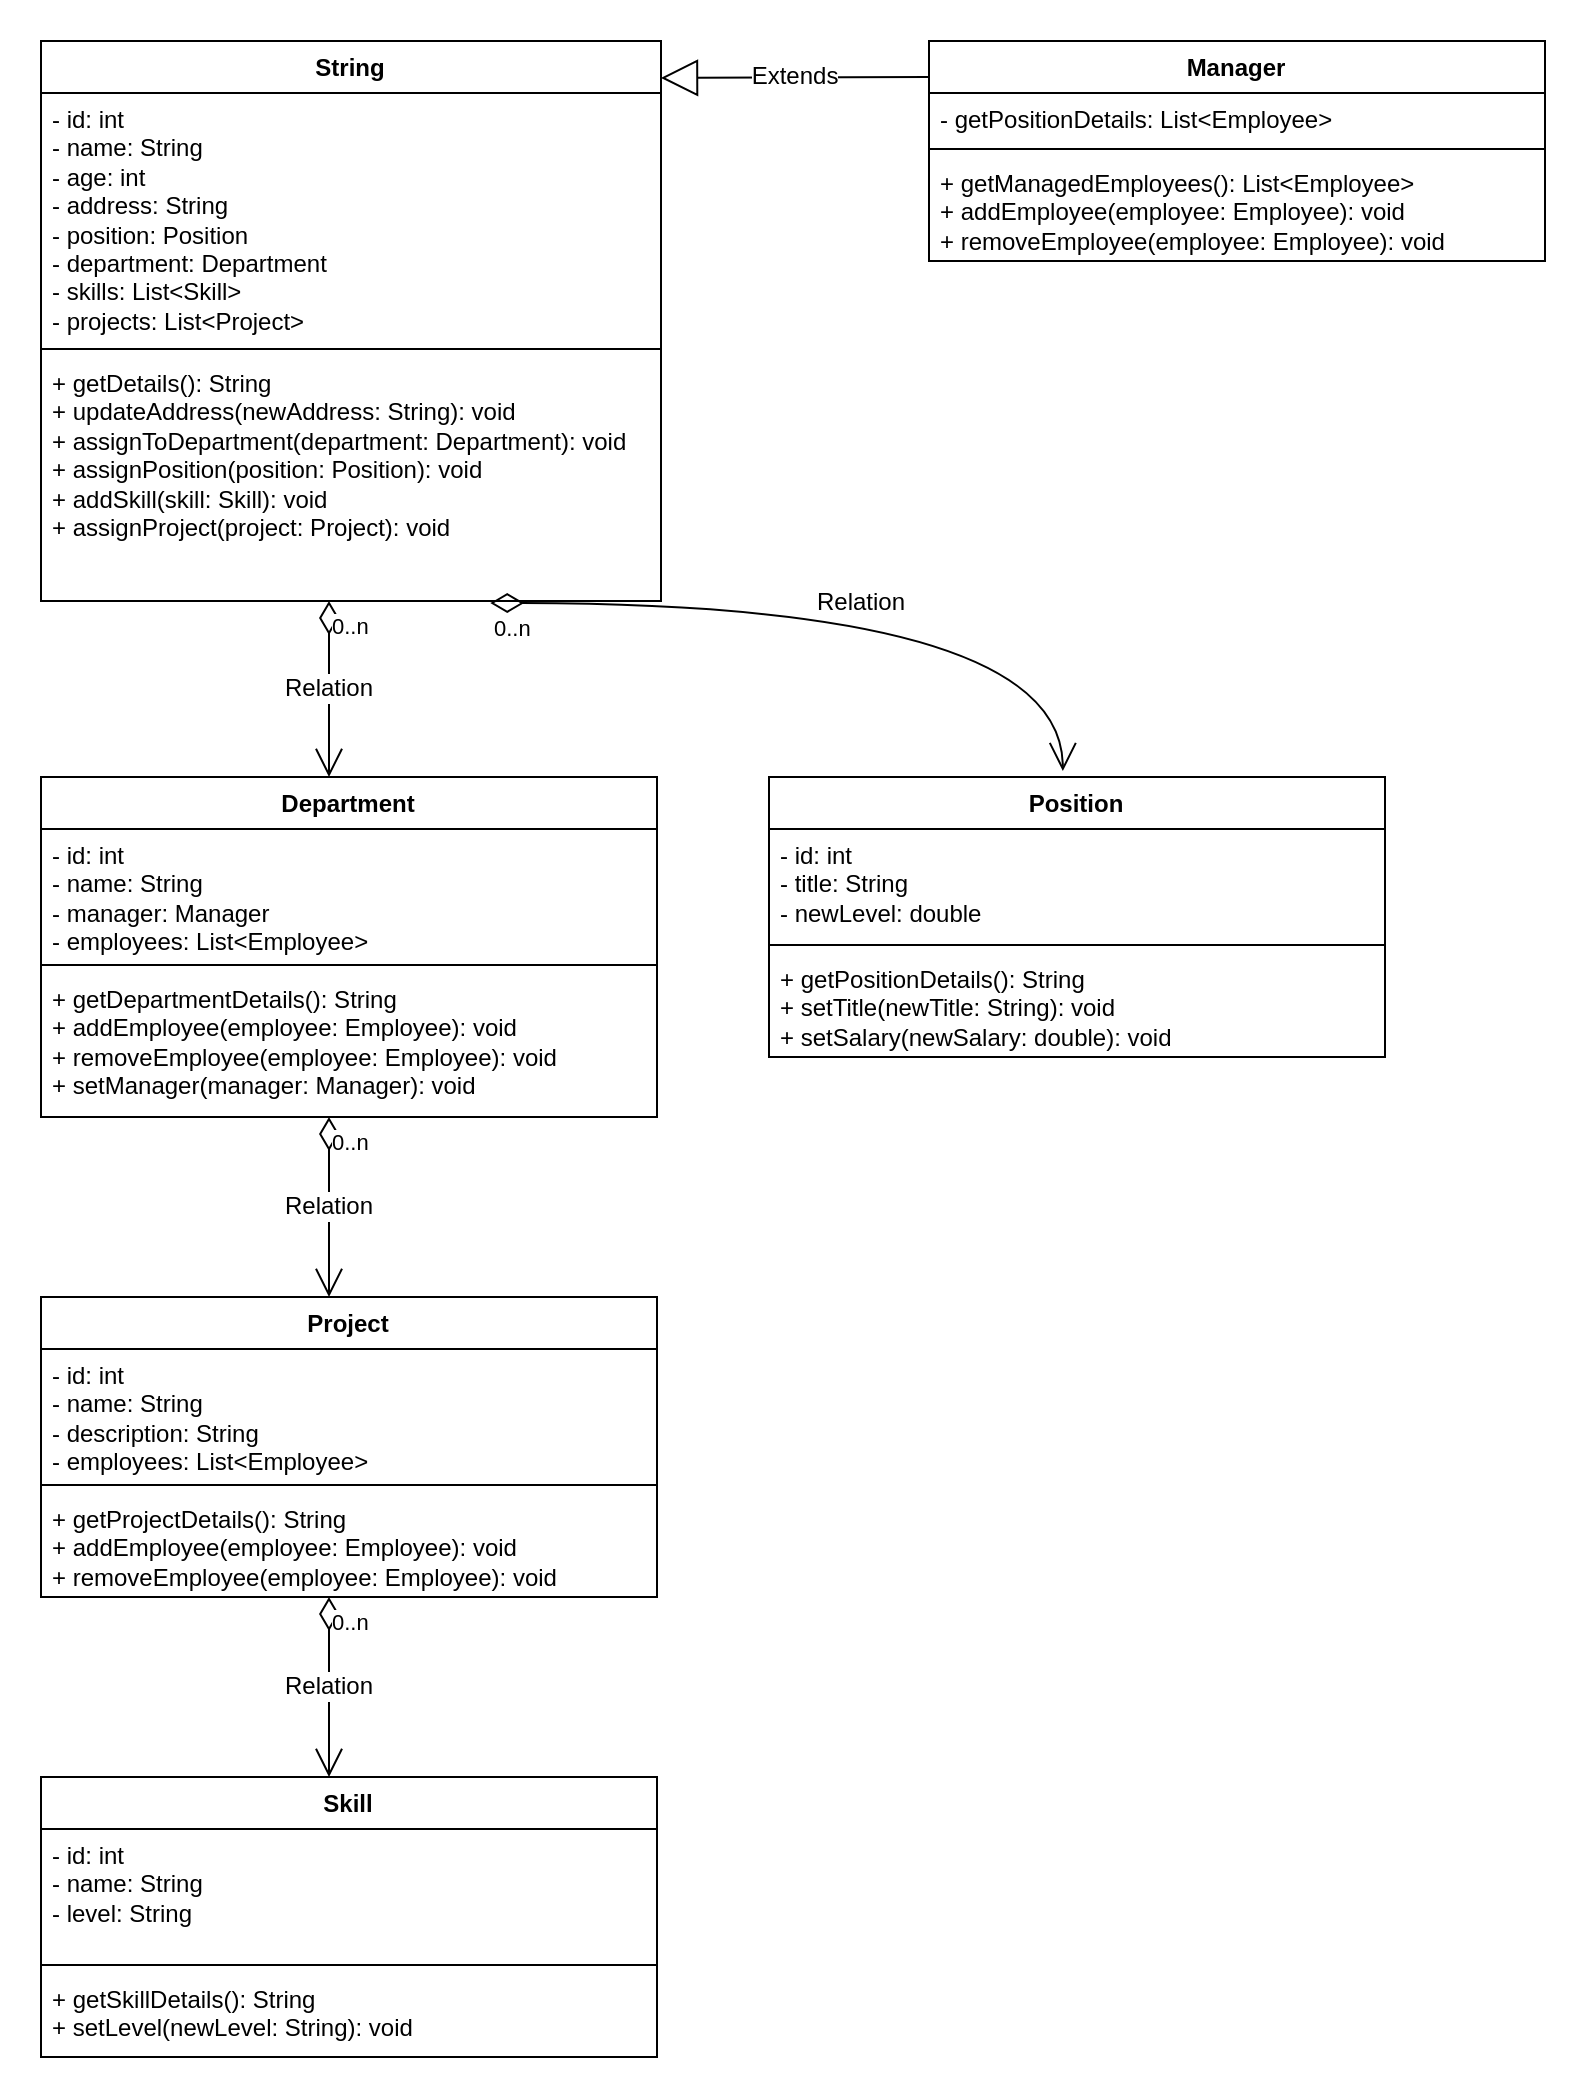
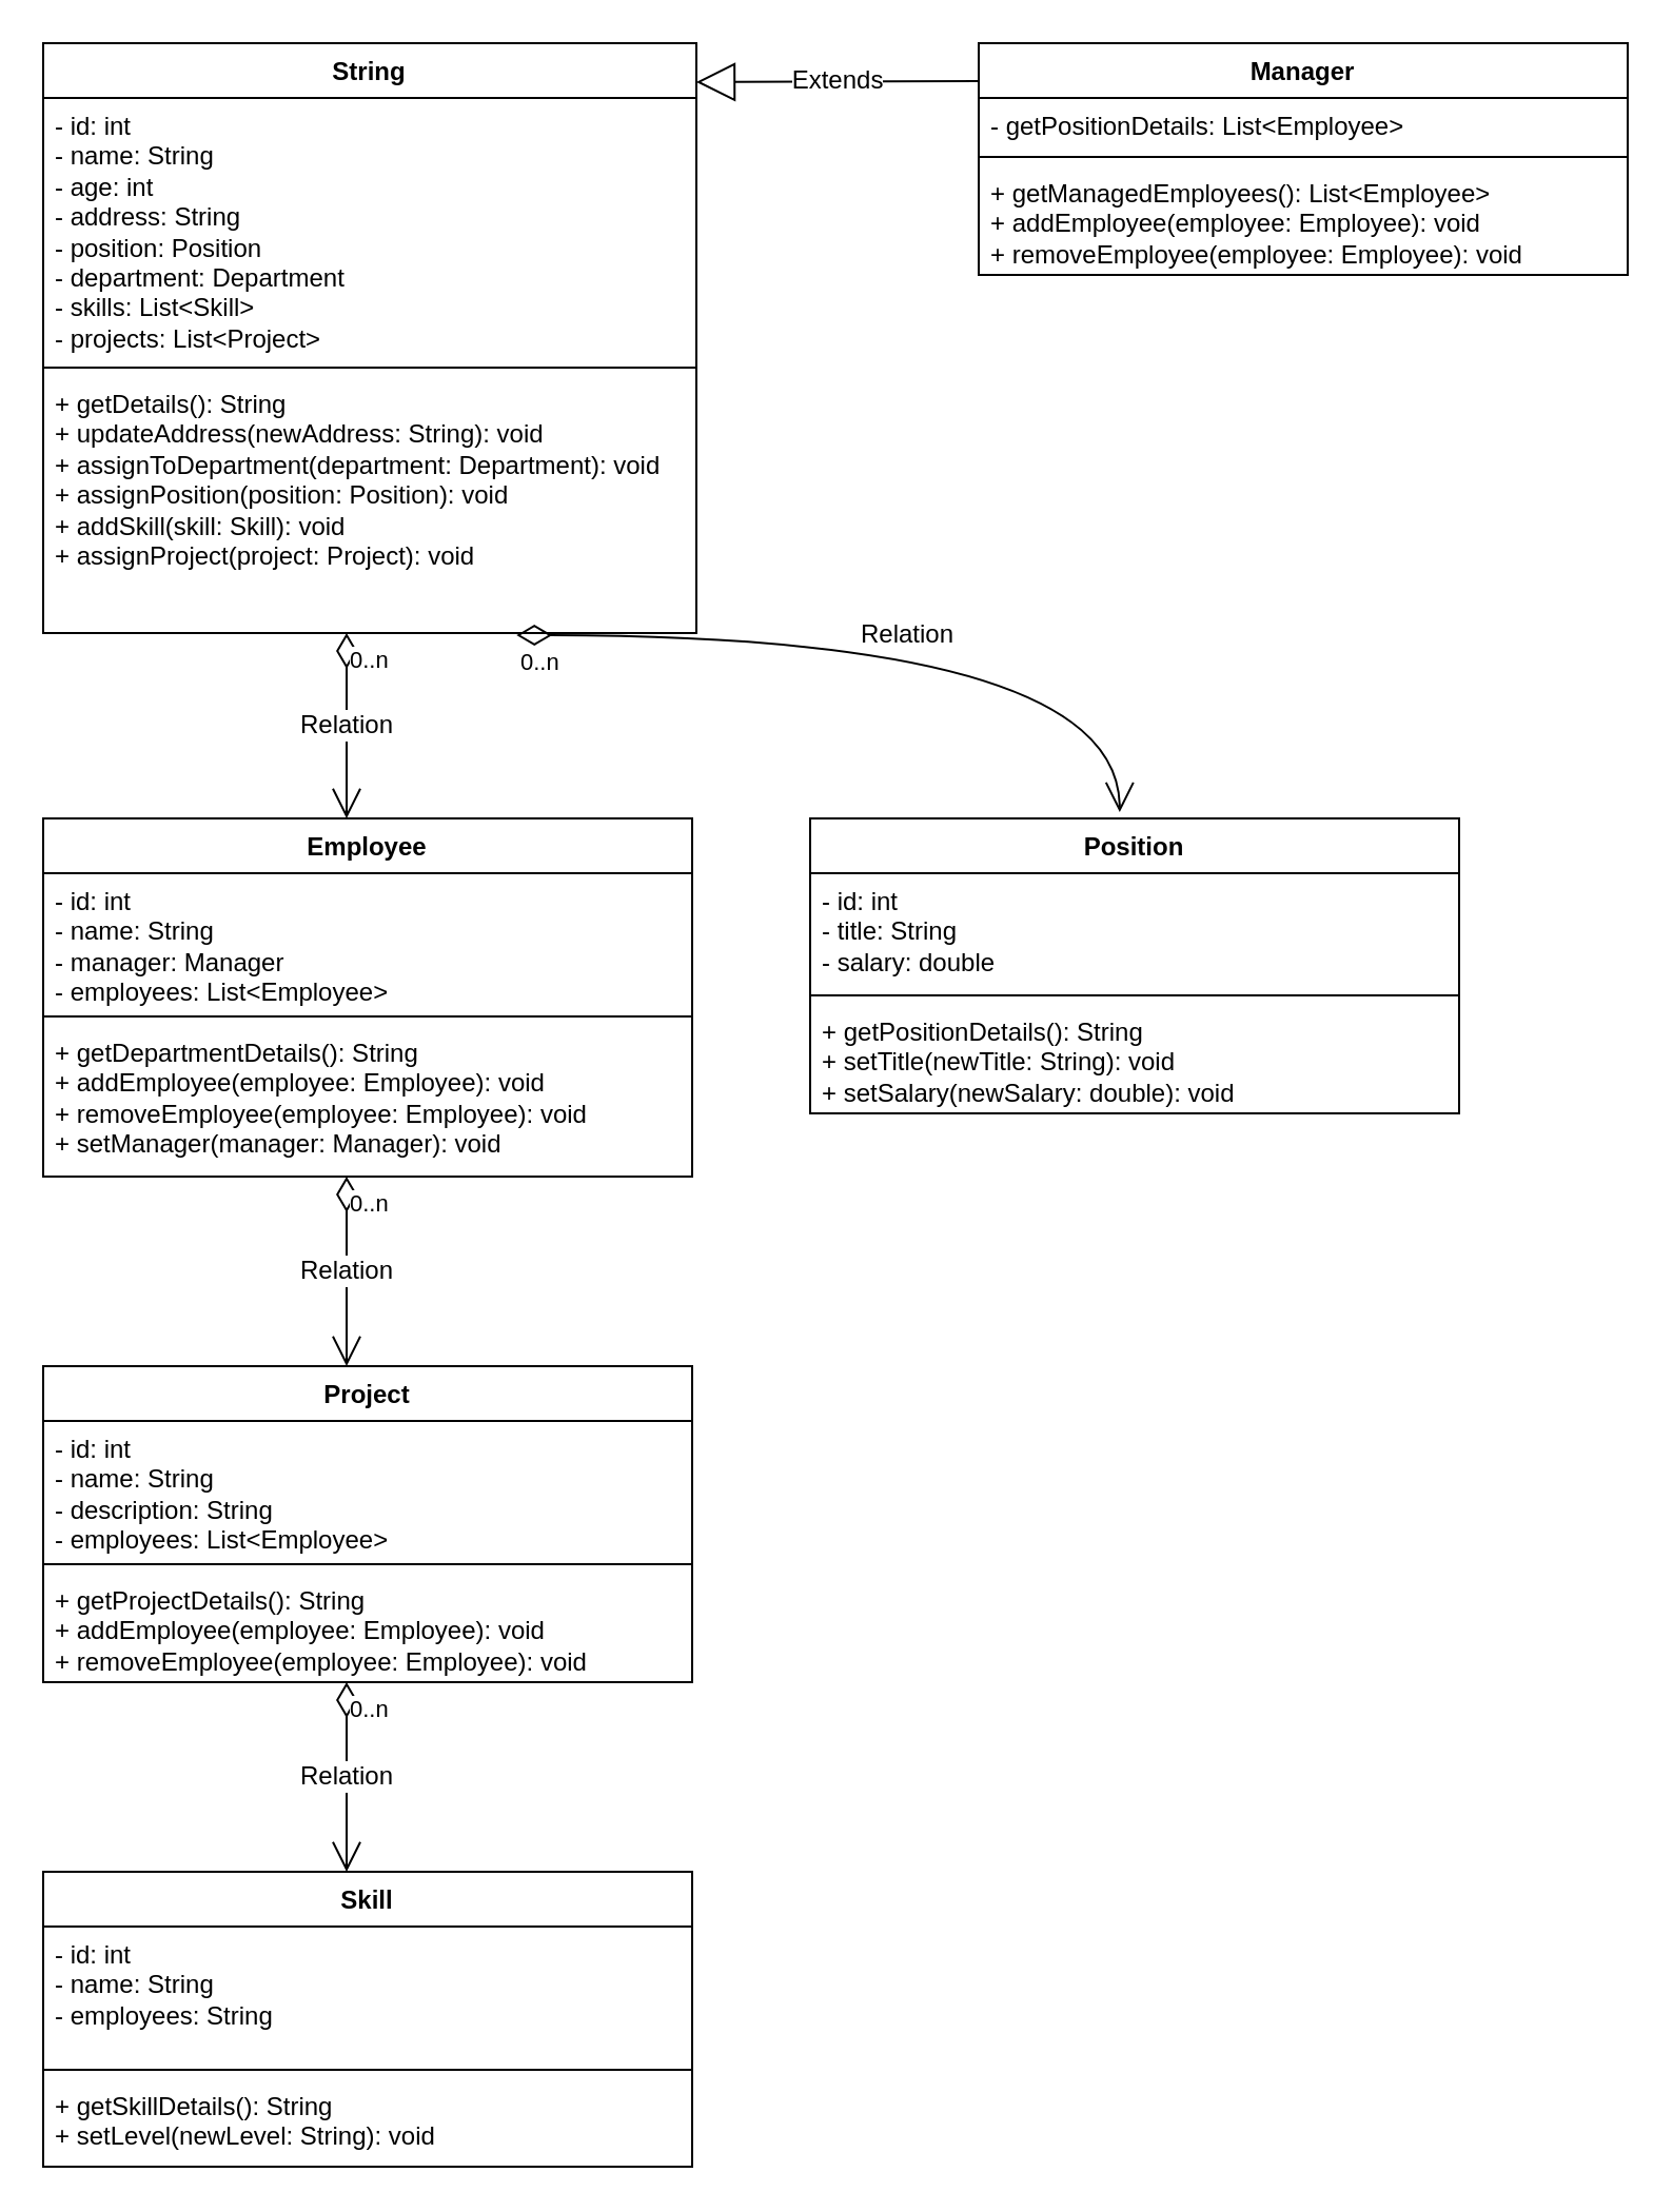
- <mxCell id="14" value="Department            " style="swimlane;fontStyle=1;align=center;verticalAlign=top;childLayout=stackLayout;horizontal=1;startSize=26;horizontalStack=0;resizeParent=1;resizeParentMax=0;resizeLast=0;collapsible=1;marginBottom=0;whiteSpace=wrap;html=1;" vertex="1" parent="1"><mxGeometry x="20" y="388" width="308" height="170" as="geometry"><mxRectangle x="710" y="840" width="100" height="30" as="alternateBounds" /></mxGeometry></mxCell>
+ <mxCell id="14" value="Employee            " style="swimlane;fontStyle=1;align=center;verticalAlign=top;childLayout=stackLayout;horizontal=1;startSize=26;horizontalStack=0;resizeParent=1;resizeParentMax=0;resizeLast=0;collapsible=1;marginBottom=0;whiteSpace=wrap;html=1;" vertex="1" parent="1"><mxGeometry x="20" y="388" width="308" height="170" as="geometry"><mxRectangle x="710" y="840" width="100" height="30" as="alternateBounds" /></mxGeometry></mxCell>
- <mxCell id="7" value="&lt;div&gt;- id: int&lt;/div&gt;&lt;div&gt;- title: String&lt;/div&gt;&lt;div&gt;- newLevel: double&lt;/div&gt;" style="text;strokeColor=none;fillColor=none;align=left;verticalAlign=top;spacingLeft=4;spacingRight=4;overflow=hidden;rotatable=0;points=[[0,0.5],[1,0.5]];portConstraint=eastwest;whiteSpace=wrap;html=1;" vertex="1" parent="6"><mxGeometry y="26" width="308" height="54" as="geometry" /></mxCell>
+ <mxCell id="7" value="&lt;div&gt;- id: int&lt;/div&gt;&lt;div&gt;- title: String&lt;/div&gt;&lt;div&gt;- salary: double&lt;/div&gt;" style="text;strokeColor=none;fillColor=none;align=left;verticalAlign=top;spacingLeft=4;spacingRight=4;overflow=hidden;rotatable=0;points=[[0,0.5],[1,0.5]];portConstraint=eastwest;whiteSpace=wrap;html=1;" vertex="1" parent="6"><mxGeometry y="26" width="308" height="54" as="geometry" /></mxCell>
- <mxCell id="23" value="&lt;div&gt;- id: int&lt;/div&gt;&lt;div&gt;- name: String&lt;br&gt;&lt;/div&gt;&lt;div&gt;- level: String&lt;/div&gt;" style="text;strokeColor=none;fillColor=none;align=left;verticalAlign=top;spacingLeft=4;spacingRight=4;overflow=hidden;rotatable=0;points=[[0,0.5],[1,0.5]];portConstraint=eastwest;whiteSpace=wrap;html=1;" vertex="1" parent="22"><mxGeometry y="26" width="308" height="64" as="geometry" /></mxCell>
+ <mxCell id="23" value="&lt;div&gt;- id: int&lt;/div&gt;&lt;div&gt;- name: String&lt;br&gt;&lt;/div&gt;&lt;div&gt;- employees: String&lt;/div&gt;" style="text;strokeColor=none;fillColor=none;align=left;verticalAlign=top;spacingLeft=4;spacingRight=4;overflow=hidden;rotatable=0;points=[[0,0.5],[1,0.5]];portConstraint=eastwest;whiteSpace=wrap;html=1;" vertex="1" parent="22"><mxGeometry y="26" width="308" height="64" as="geometry" /></mxCell>
